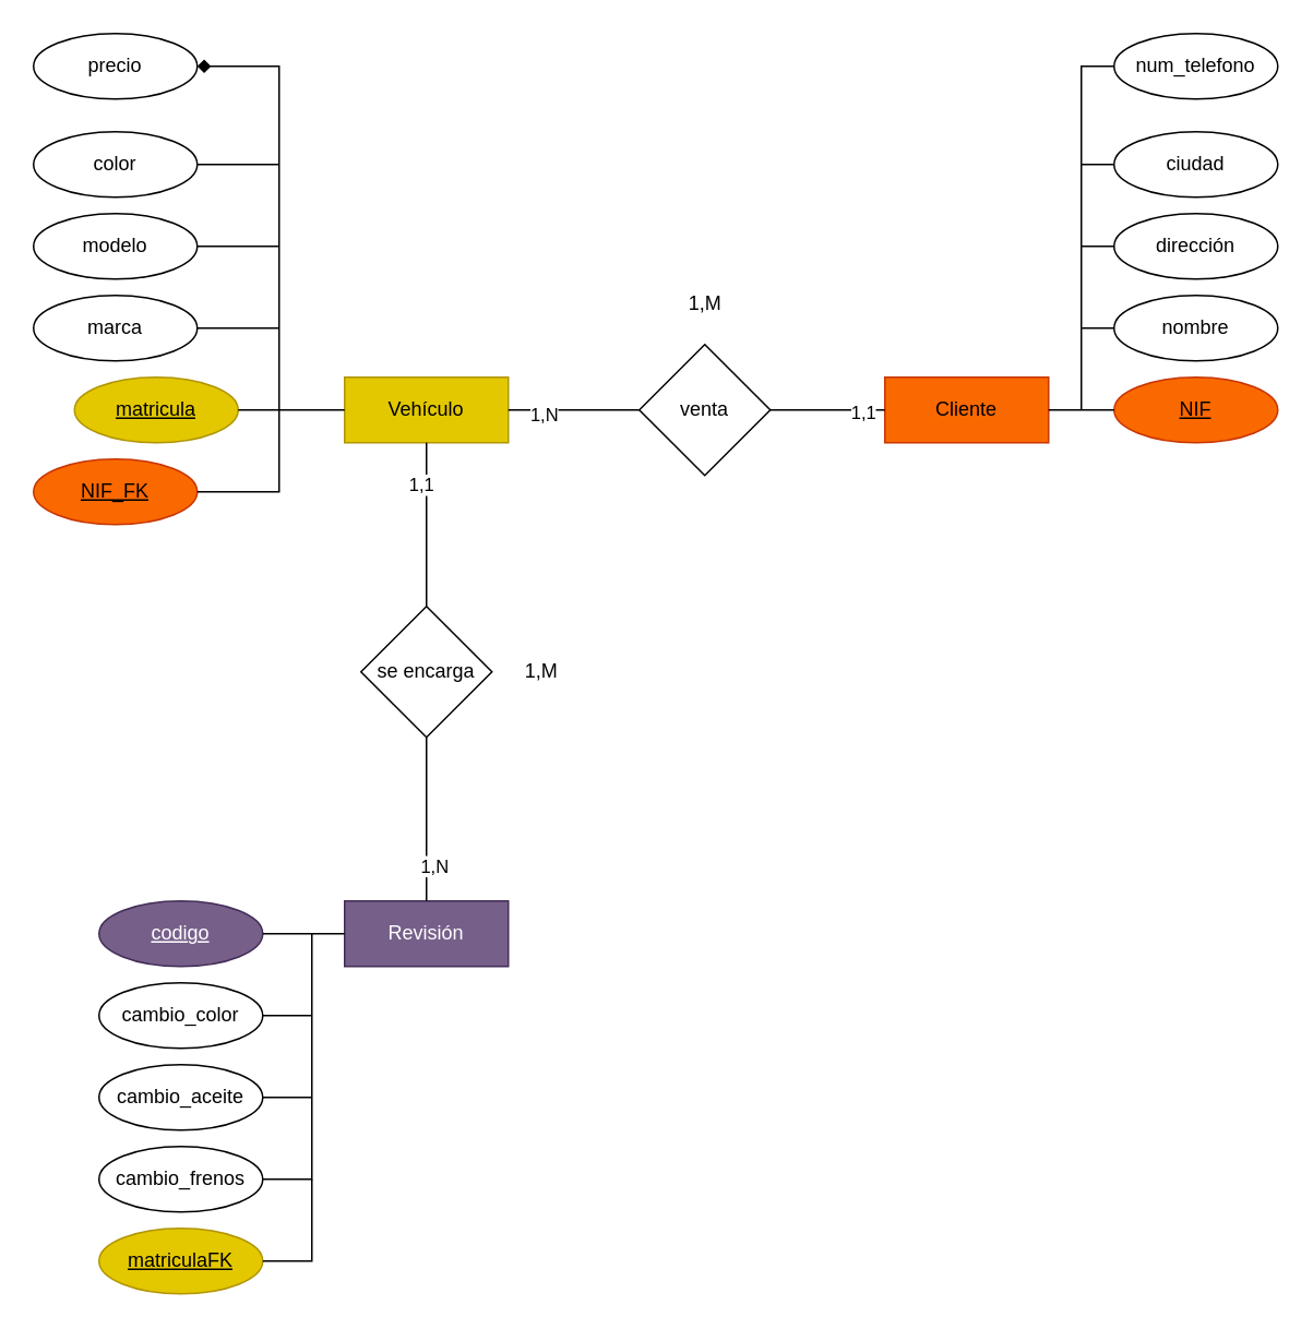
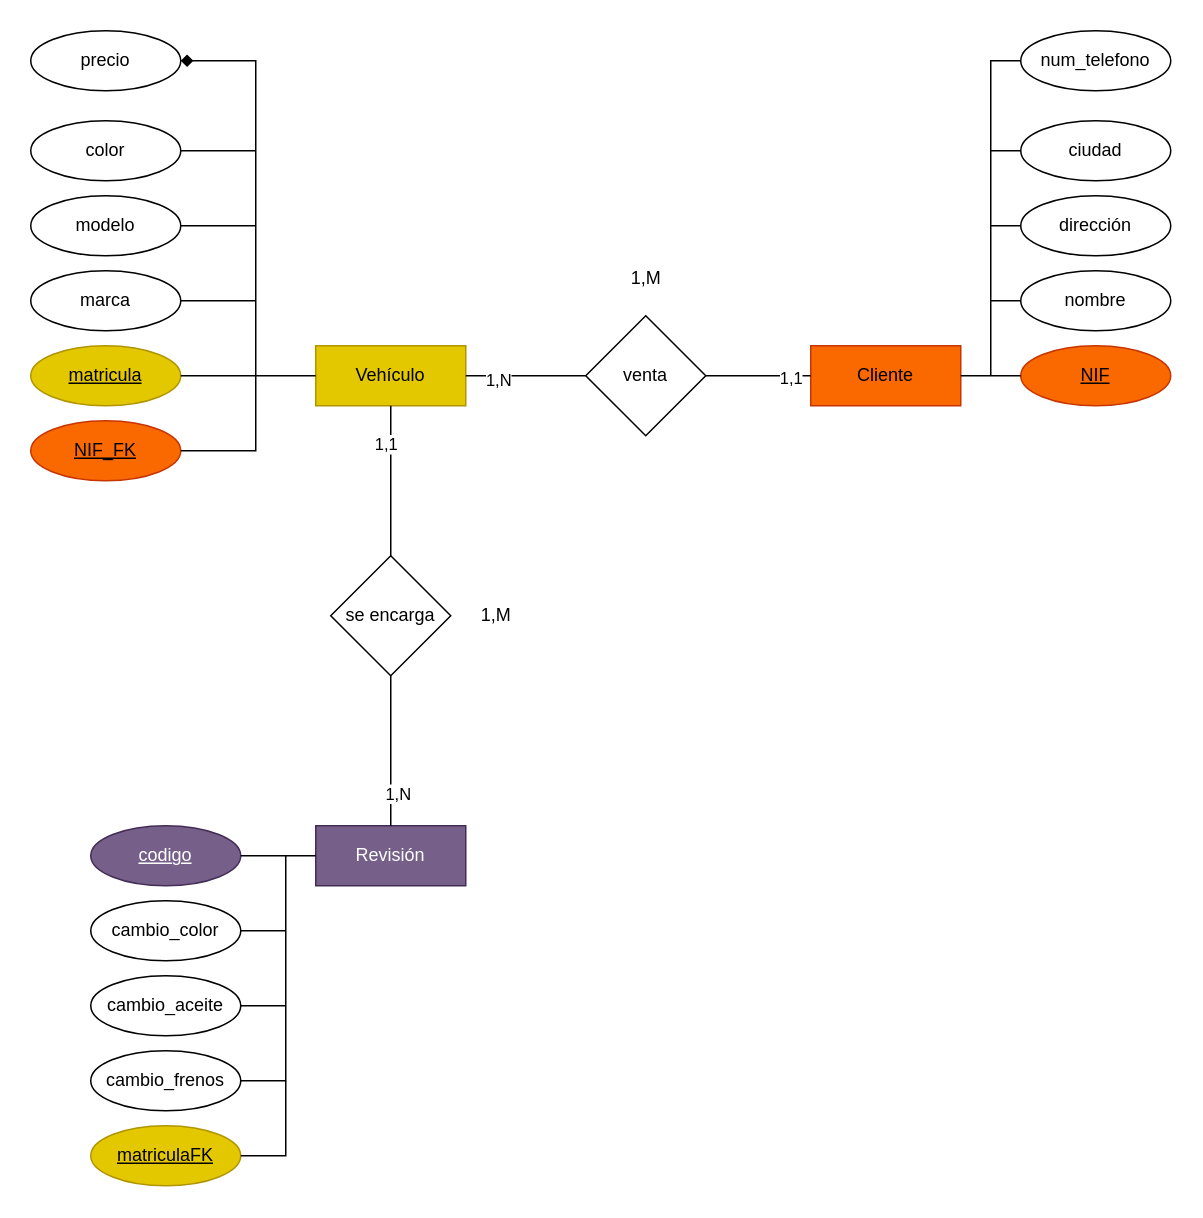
- <mxCell id="4" value="matricula" style="ellipse;whiteSpace=wrap;html=1;align=center;fontStyle=4;fillColor=#e3c800;fontColor=#000000;strokeColor=#B09500;" vertex="1" parent="1"><mxGeometry x="45" y="230" width="100" height="40" as="geometry" /></mxCell>
+ <mxCell id="4" value="matricula" style="ellipse;whiteSpace=wrap;html=1;align=center;fontStyle=4;fillColor=#e3c800;fontColor=#000000;strokeColor=#B09500;" vertex="1" parent="1"><mxGeometry x="20" y="230" width="100" height="40" as="geometry" /></mxCell>
